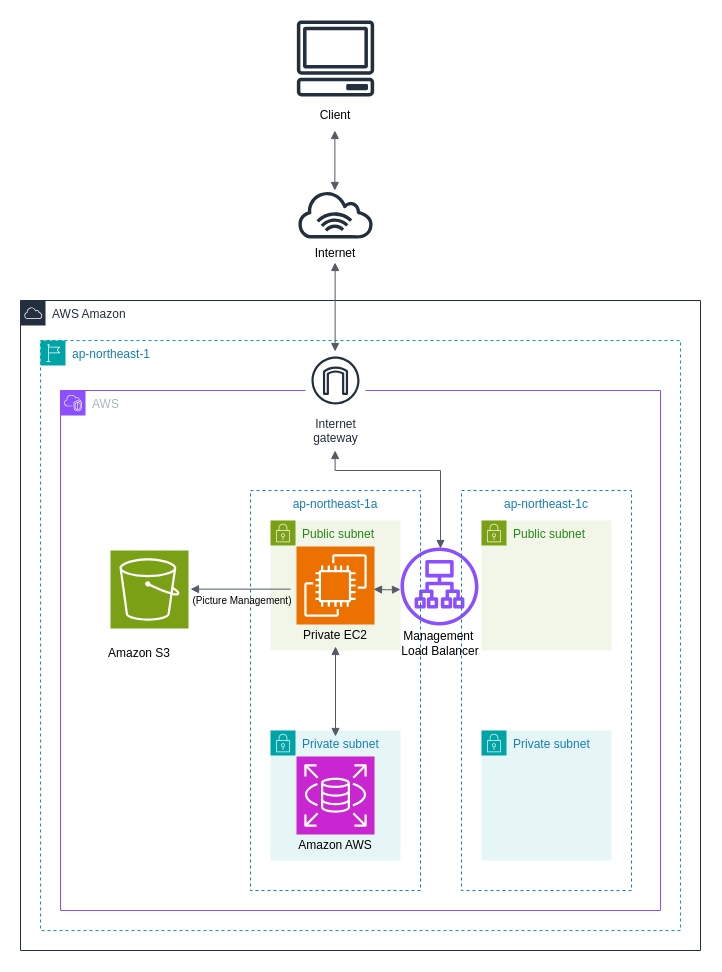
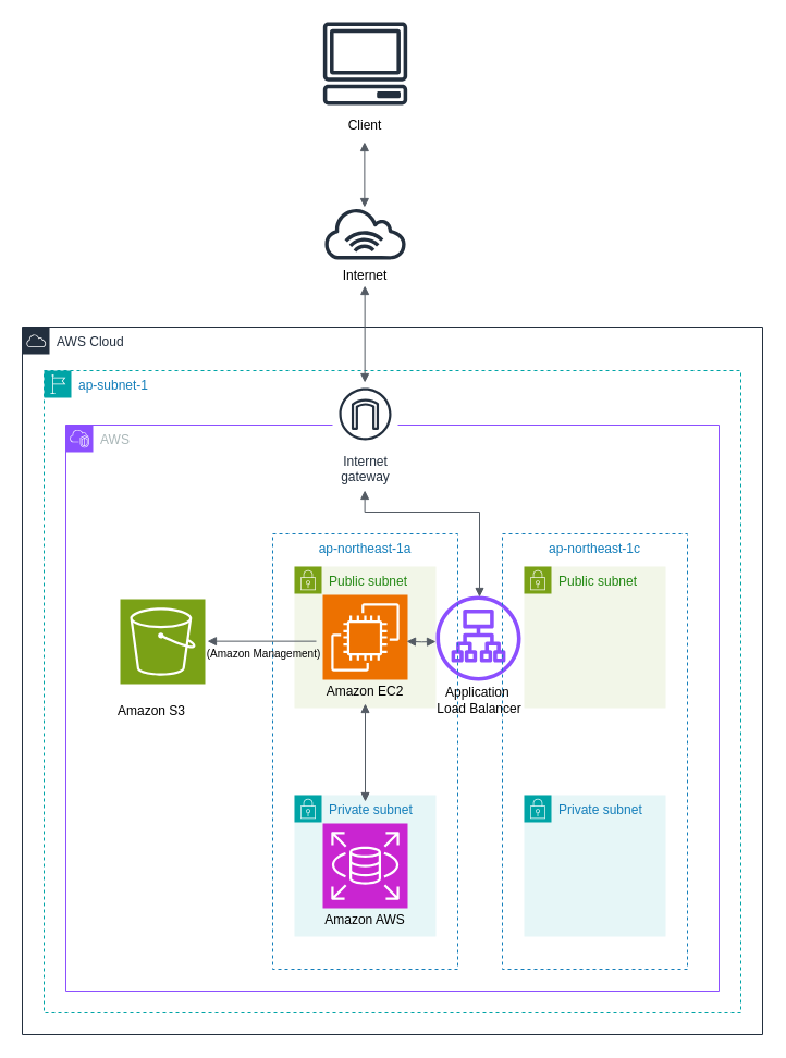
- <mxCell id="12" value="AWS Amazon" style="points=[[0,0],[0.25,0],[0.5,0],[0.75,0],[1,0],[1,0.25],[1,0.5],[1,0.75],[1,1],[0.75,1],[0.5,1],[0.25,1],[0,1],[0,0.75],[0,0.5],[0,0.25]];outlineConnect=0;gradientColor=none;html=1;whiteSpace=wrap;fontSize=12;fontStyle=0;container=1;pointerEvents=0;collapsible=0;recursiveResize=0;shape=mxgraph.aws4.group;grIcon=mxgraph.aws4.group_aws_cloud;strokeColor=#232F3E;fillColor=none;verticalAlign=top;align=left;spacingLeft=30;fontColor=#232F3E;dashed=0;" vertex="1" parent="1"><mxGeometry x="20" y="300" width="680" height="650" as="geometry" /></mxCell>
+ <mxCell id="12" value="AWS Cloud" style="points=[[0,0],[0.25,0],[0.5,0],[0.75,0],[1,0],[1,0.25],[1,0.5],[1,0.75],[1,1],[0.75,1],[0.5,1],[0.25,1],[0,1],[0,0.75],[0,0.5],[0,0.25]];outlineConnect=0;gradientColor=none;html=1;whiteSpace=wrap;fontSize=12;fontStyle=0;container=1;pointerEvents=0;collapsible=0;recursiveResize=0;shape=mxgraph.aws4.group;grIcon=mxgraph.aws4.group_aws_cloud;strokeColor=#232F3E;fillColor=none;verticalAlign=top;align=left;spacingLeft=30;fontColor=#232F3E;dashed=0;" vertex="1" parent="1"><mxGeometry x="20" y="300" width="680" height="650" as="geometry" /></mxCell>
- <mxCell id="11" value="ap-northeast-1" style="points=[[0,0],[0.25,0],[0.5,0],[0.75,0],[1,0],[1,0.25],[1,0.5],[1,0.75],[1,1],[0.75,1],[0.5,1],[0.25,1],[0,1],[0,0.75],[0,0.5],[0,0.25]];outlineConnect=0;gradientColor=none;html=1;whiteSpace=wrap;fontSize=12;fontStyle=0;container=1;pointerEvents=0;collapsible=0;recursiveResize=0;shape=mxgraph.aws4.group;grIcon=mxgraph.aws4.group_region;strokeColor=#00A4A6;fillColor=none;verticalAlign=top;align=left;spacingLeft=30;fontColor=#147EBA;dashed=1;" vertex="1" parent="1"><mxGeometry x="40" y="340" width="640" height="590" as="geometry" /></mxCell>
+ <mxCell id="11" value="ap-subnet-1" style="points=[[0,0],[0.25,0],[0.5,0],[0.75,0],[1,0],[1,0.25],[1,0.5],[1,0.75],[1,1],[0.75,1],[0.5,1],[0.25,1],[0,1],[0,0.75],[0,0.5],[0,0.25]];outlineConnect=0;gradientColor=none;html=1;whiteSpace=wrap;fontSize=12;fontStyle=0;container=1;pointerEvents=0;collapsible=0;recursiveResize=0;shape=mxgraph.aws4.group;grIcon=mxgraph.aws4.group_region;strokeColor=#00A4A6;fillColor=none;verticalAlign=top;align=left;spacingLeft=30;fontColor=#147EBA;dashed=1;" vertex="1" parent="1"><mxGeometry x="40" y="340" width="640" height="590" as="geometry" /></mxCell>
- <mxCell id="30" value="(Picture Management)" style="text;html=1;align=center;verticalAlign=middle;whiteSpace=wrap;rounded=0;fontSize=10;" vertex="1" parent="1"><mxGeometry x="187" y="585" width="110" height="30" as="geometry" /></mxCell>
+ <mxCell id="30" value="(Amazon Management)" style="text;html=1;align=center;verticalAlign=middle;whiteSpace=wrap;rounded=0;fontSize=10;" vertex="1" parent="1"><mxGeometry x="187" y="585" width="110" height="30" as="geometry" /></mxCell>
- <mxCell id="18" value="Private EC2" style="text;html=1;align=center;verticalAlign=middle;whiteSpace=wrap;rounded=0;" vertex="1" parent="13"><mxGeometry x="230" y="230" width="90" height="30" as="geometry" /></mxCell>
+ <mxCell id="18" value="Amazon EC2" style="text;html=1;align=center;verticalAlign=middle;whiteSpace=wrap;rounded=0;" vertex="1" parent="13"><mxGeometry x="230" y="230" width="90" height="30" as="geometry" /></mxCell>
- <mxCell id="16" value="Management&amp;nbsp;&lt;div&gt;Load Balancer&lt;/div&gt;" style="text;html=1;align=center;verticalAlign=middle;whiteSpace=wrap;rounded=0;" vertex="1" parent="13"><mxGeometry x="330" y="238" width="100" height="30" as="geometry" /></mxCell>
+ <mxCell id="16" value="Application&amp;nbsp;&lt;div&gt;Load Balancer&lt;/div&gt;" style="text;html=1;align=center;verticalAlign=middle;whiteSpace=wrap;rounded=0;" vertex="1" parent="13"><mxGeometry x="330" y="238" width="100" height="30" as="geometry" /></mxCell>
